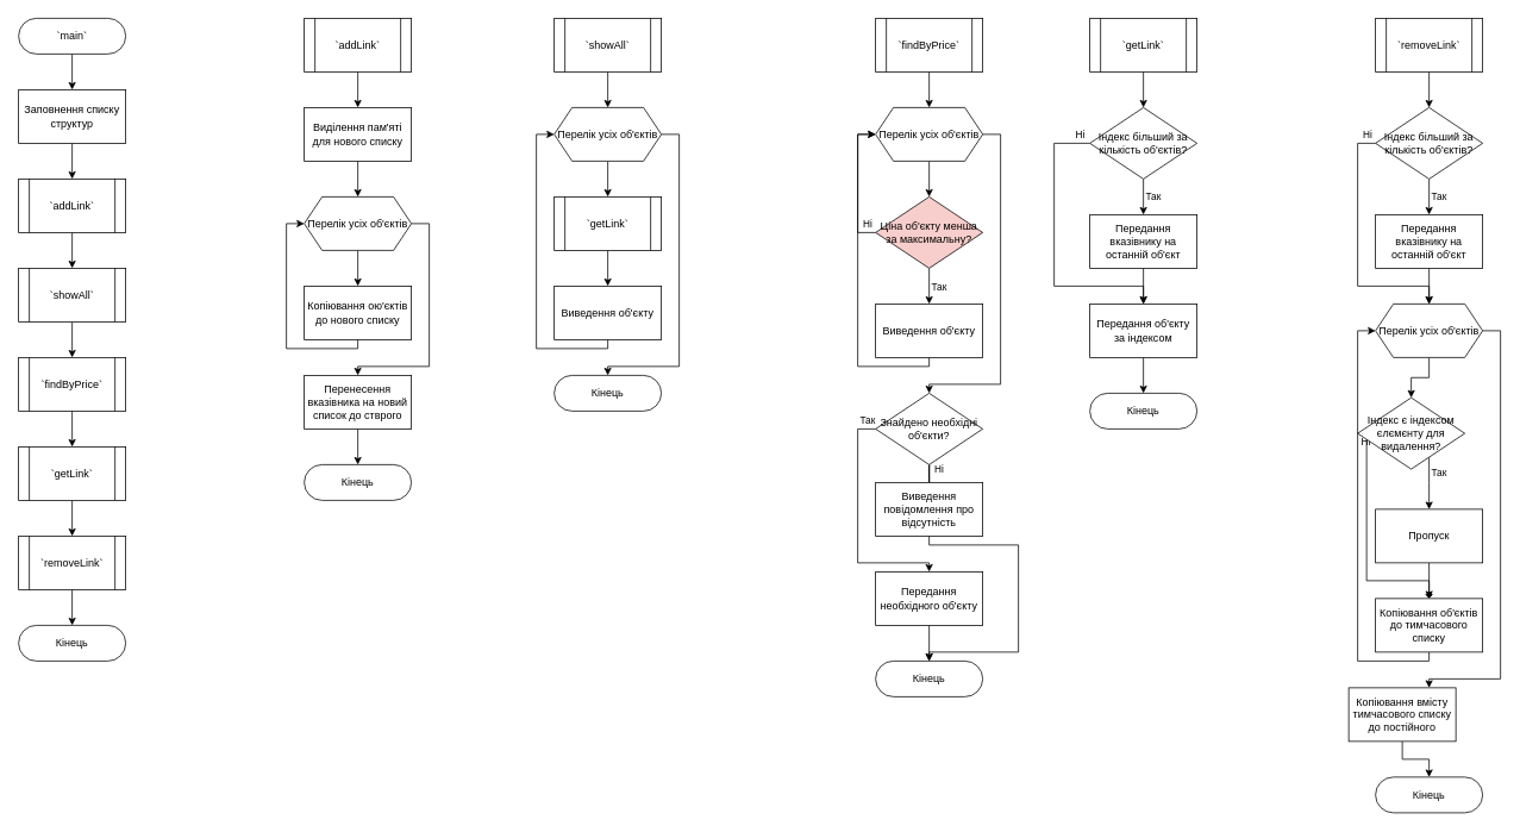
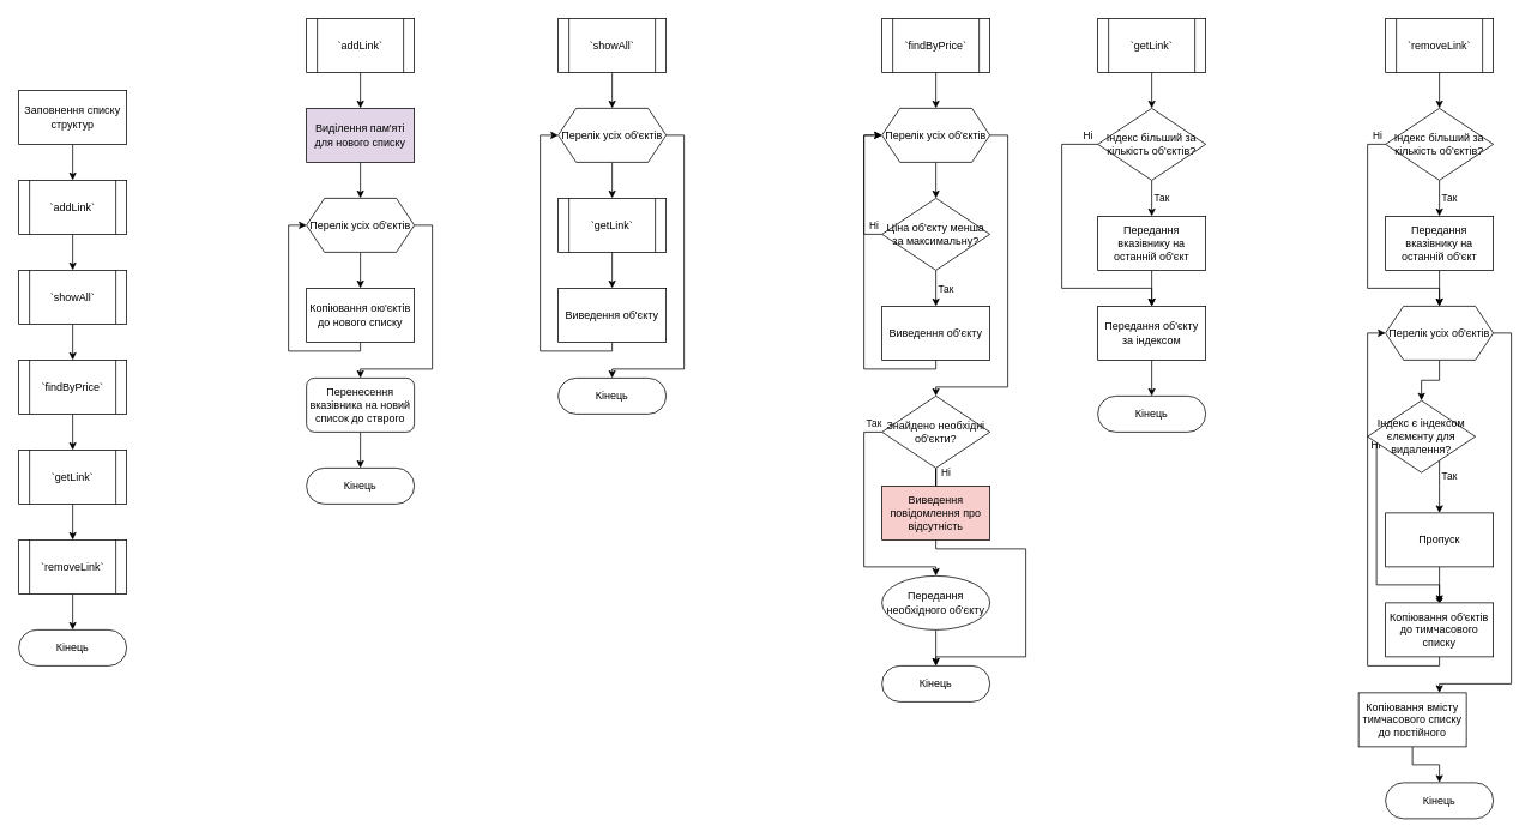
- <mxCell id="3" value="`main`" style="rounded=1;whiteSpace=wrap;html=1;arcSize=50;" vertex="1" parent="1"><mxGeometry x="20" y="20" width="120" height="40" as="geometry" /></mxCell>
- <mxCell id="2" value="" style="edgeStyle=orthogonalEdgeStyle;rounded=0;orthogonalLoop=1;jettySize=auto;html=1;" edge="1" parent="1" source="3" target="5"><mxGeometry relative="1" as="geometry" /></mxCell>
- <mxCell id="28" value="Виділення пам'яті для нового списку" style="rounded=0;whiteSpace=wrap;html=1;" vertex="1" parent="1"><mxGeometry x="340" y="120" width="120" height="60" as="geometry" /></mxCell>
+ <mxCell id="28" value="Виділення пам'яті для нового списку" style="rounded=0;whiteSpace=wrap;html=1;fillColor=#e1d5e7;" vertex="1" parent="1"><mxGeometry x="340" y="120" width="120" height="60" as="geometry" /></mxCell>
- <mxCell id="50" value="Ціна об'єкту менша за максимальну?" style="rhombus;whiteSpace=wrap;html=1;fillColor=#f8cecc;" vertex="1" parent="1"><mxGeometry x="980" y="220" width="120" height="80" as="geometry" /></mxCell>
+ <mxCell id="50" value="Ціна об'єкту менша за максимальну?" style="rhombus;whiteSpace=wrap;html=1;" vertex="1" parent="1"><mxGeometry x="980" y="220" width="120" height="80" as="geometry" /></mxCell>
- <mxCell id="35" value="Перенесення вказівника на новий список до стврого" style="rounded=0;whiteSpace=wrap;html=1;" vertex="1" parent="1"><mxGeometry x="340" y="420" width="120" height="60" as="geometry" /></mxCell>
+ <mxCell id="35" value="Перенесення вказівника на новий список до стврого" style="whiteSpace=wrap;html=1;rounded=1;" vertex="1" parent="1"><mxGeometry x="340" y="420" width="120" height="60" as="geometry" /></mxCell>
- <mxCell id="81" value="Виведення повідомлення про відсутність" style="rounded=0;whiteSpace=wrap;html=1;" vertex="1" parent="1"><mxGeometry x="980" y="540" width="120" height="60" as="geometry" /></mxCell>
+ <mxCell id="81" value="Виведення повідомлення про відсутність" style="rounded=0;whiteSpace=wrap;html=1;fillColor=#f8cecc;" vertex="1" parent="1"><mxGeometry x="980" y="540" width="120" height="60" as="geometry" /></mxCell>
- <mxCell id="83" value="Передання необхідного об'єкту" style="rounded=0;whiteSpace=wrap;html=1;" vertex="1" parent="1"><mxGeometry x="980" y="640" width="120" height="60" as="geometry" /></mxCell>
+ <mxCell id="83" value="Передання необхідного об'єкту" style="ellipse;whiteSpace=wrap;html=1;" vertex="1" parent="1"><mxGeometry x="980" y="640" width="120" height="60" as="geometry" /></mxCell>
